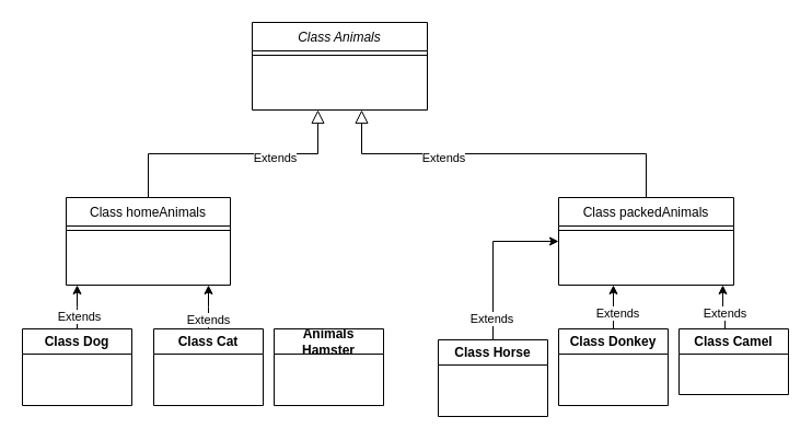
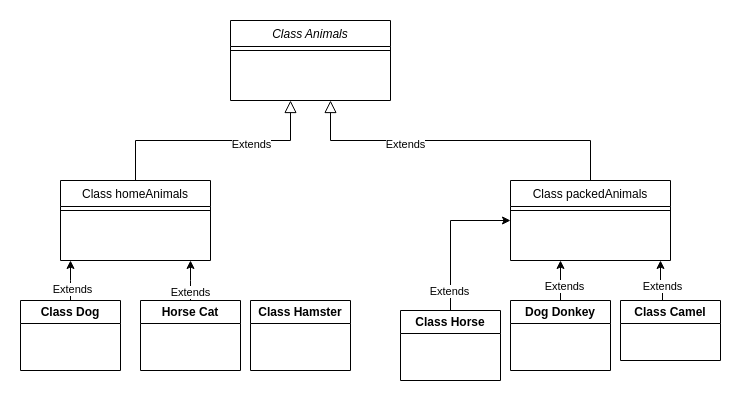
- <mxCell id="17" value="Class Cat" style="swimlane;whiteSpace=wrap;html=1;" vertex="1" parent="1"><mxGeometry x="140" y="300" width="100" height="70" as="geometry" /></mxCell>
+ <mxCell id="17" value="Horse Cat" style="swimlane;whiteSpace=wrap;html=1;" vertex="1" parent="1"><mxGeometry x="140" y="300" width="100" height="70" as="geometry" /></mxCell>
- <mxCell id="18" value="Animals Hamster" style="swimlane;whiteSpace=wrap;html=1;" vertex="1" parent="1"><mxGeometry x="250" y="300" width="100" height="70" as="geometry" /></mxCell>
+ <mxCell id="18" value="Class Hamster" style="swimlane;whiteSpace=wrap;html=1;" vertex="1" parent="1"><mxGeometry x="250" y="300" width="100" height="70" as="geometry" /></mxCell>
- <mxCell id="24" value="Class Donkey" style="swimlane;whiteSpace=wrap;html=1;" vertex="1" parent="1"><mxGeometry x="510" y="300" width="100" height="70" as="geometry" /></mxCell>
+ <mxCell id="24" value="Dog Donkey" style="swimlane;whiteSpace=wrap;html=1;" vertex="1" parent="1"><mxGeometry x="510" y="300" width="100" height="70" as="geometry" /></mxCell>
